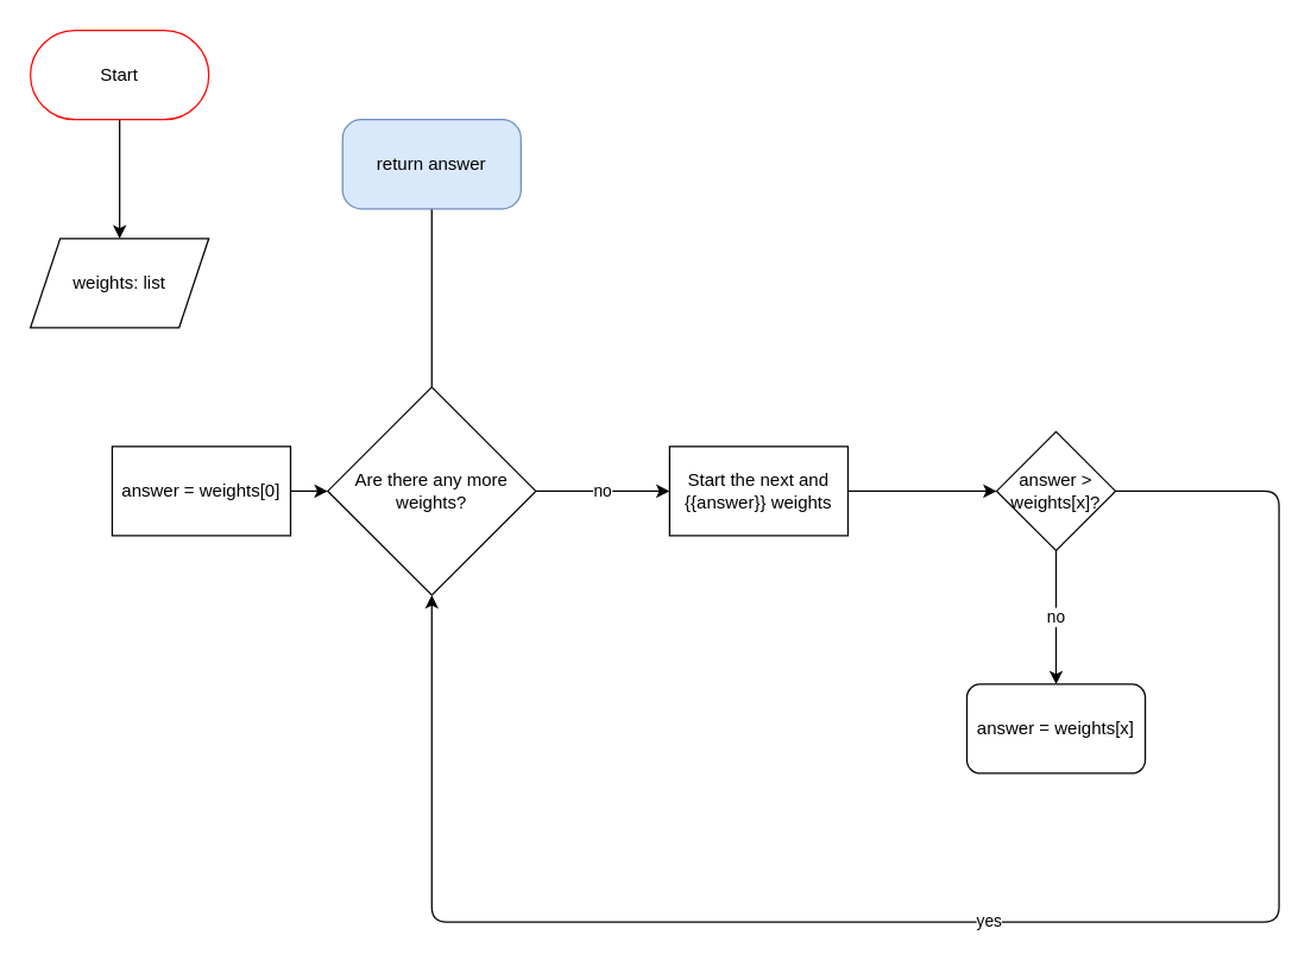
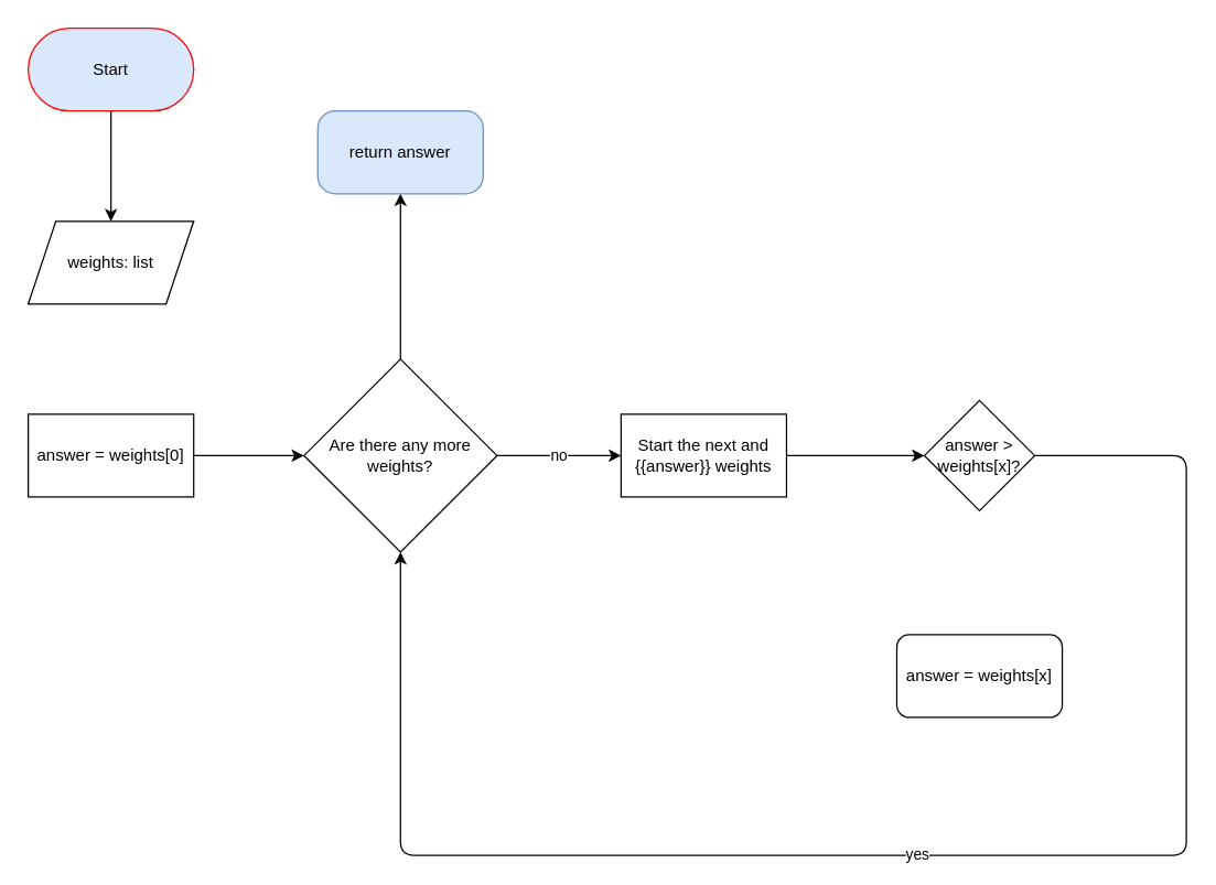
- <mxCell id="3" value="Start" style="rounded=1;whiteSpace=wrap;html=1;strokeColor=#FF0505;arcSize=50;" vertex="1" parent="1"><mxGeometry x="20" y="20" width="120" height="60" as="geometry" /></mxCell>
+ <mxCell id="3" value="Start" style="rounded=1;whiteSpace=wrap;html=1;strokeColor=#FF0505;arcSize=50;fillColor=#dae8fc;" vertex="1" parent="1"><mxGeometry x="20" y="20" width="120" height="60" as="geometry" /></mxCell>
- <mxCell id="8" value="" style="edgeStyle=orthogonalEdgeStyle;rounded=0;orthogonalLoop=1;jettySize=auto;html=1;endArrow=none;" edge="1" parent="1" source="9" target="15"><mxGeometry relative="1" as="geometry" /></mxCell>
+ <mxCell id="8" value="" style="edgeStyle=orthogonalEdgeStyle;rounded=0;orthogonalLoop=1;jettySize=auto;html=1;" edge="1" parent="1" source="9" target="15"><mxGeometry relative="1" as="geometry" /></mxCell>
- <mxCell id="6" value="answer = weights[0]" style="whiteSpace=wrap;html=1;" vertex="1" parent="1"><mxGeometry x="75" y="300" width="120" height="60" as="geometry" /></mxCell>
+ <mxCell id="6" value="answer = weights[0]" style="whiteSpace=wrap;html=1;" vertex="1" parent="1"><mxGeometry x="20" y="300" width="120" height="60" as="geometry" /></mxCell>
- <mxCell id="12" value="no" style="edgeStyle=orthogonalEdgeStyle;rounded=0;orthogonalLoop=1;jettySize=auto;html=1;" edge="1" parent="1" source="13" target="14"><mxGeometry relative="1" as="geometry" /></mxCell>
